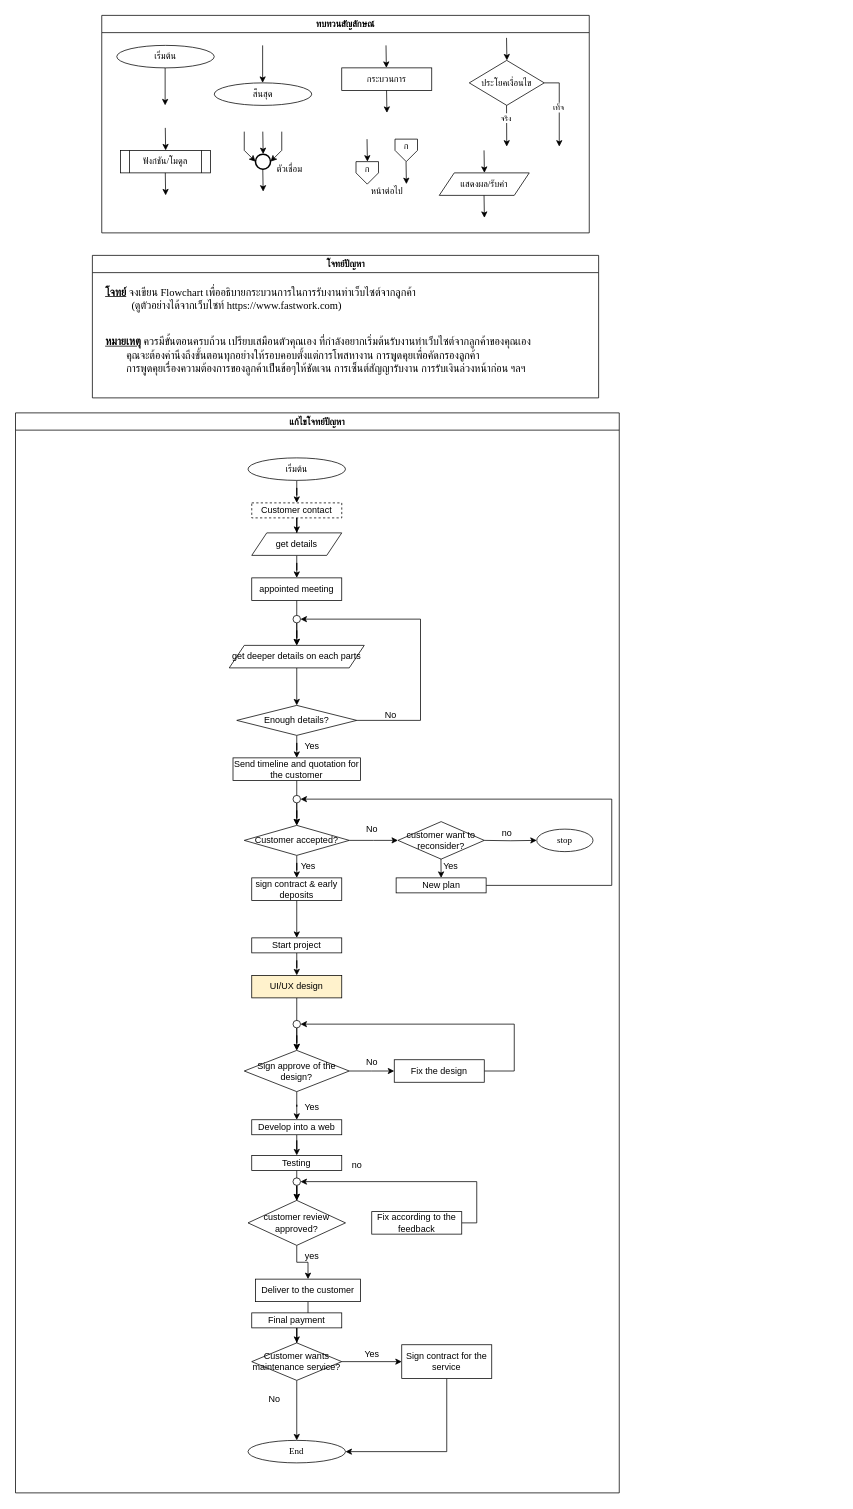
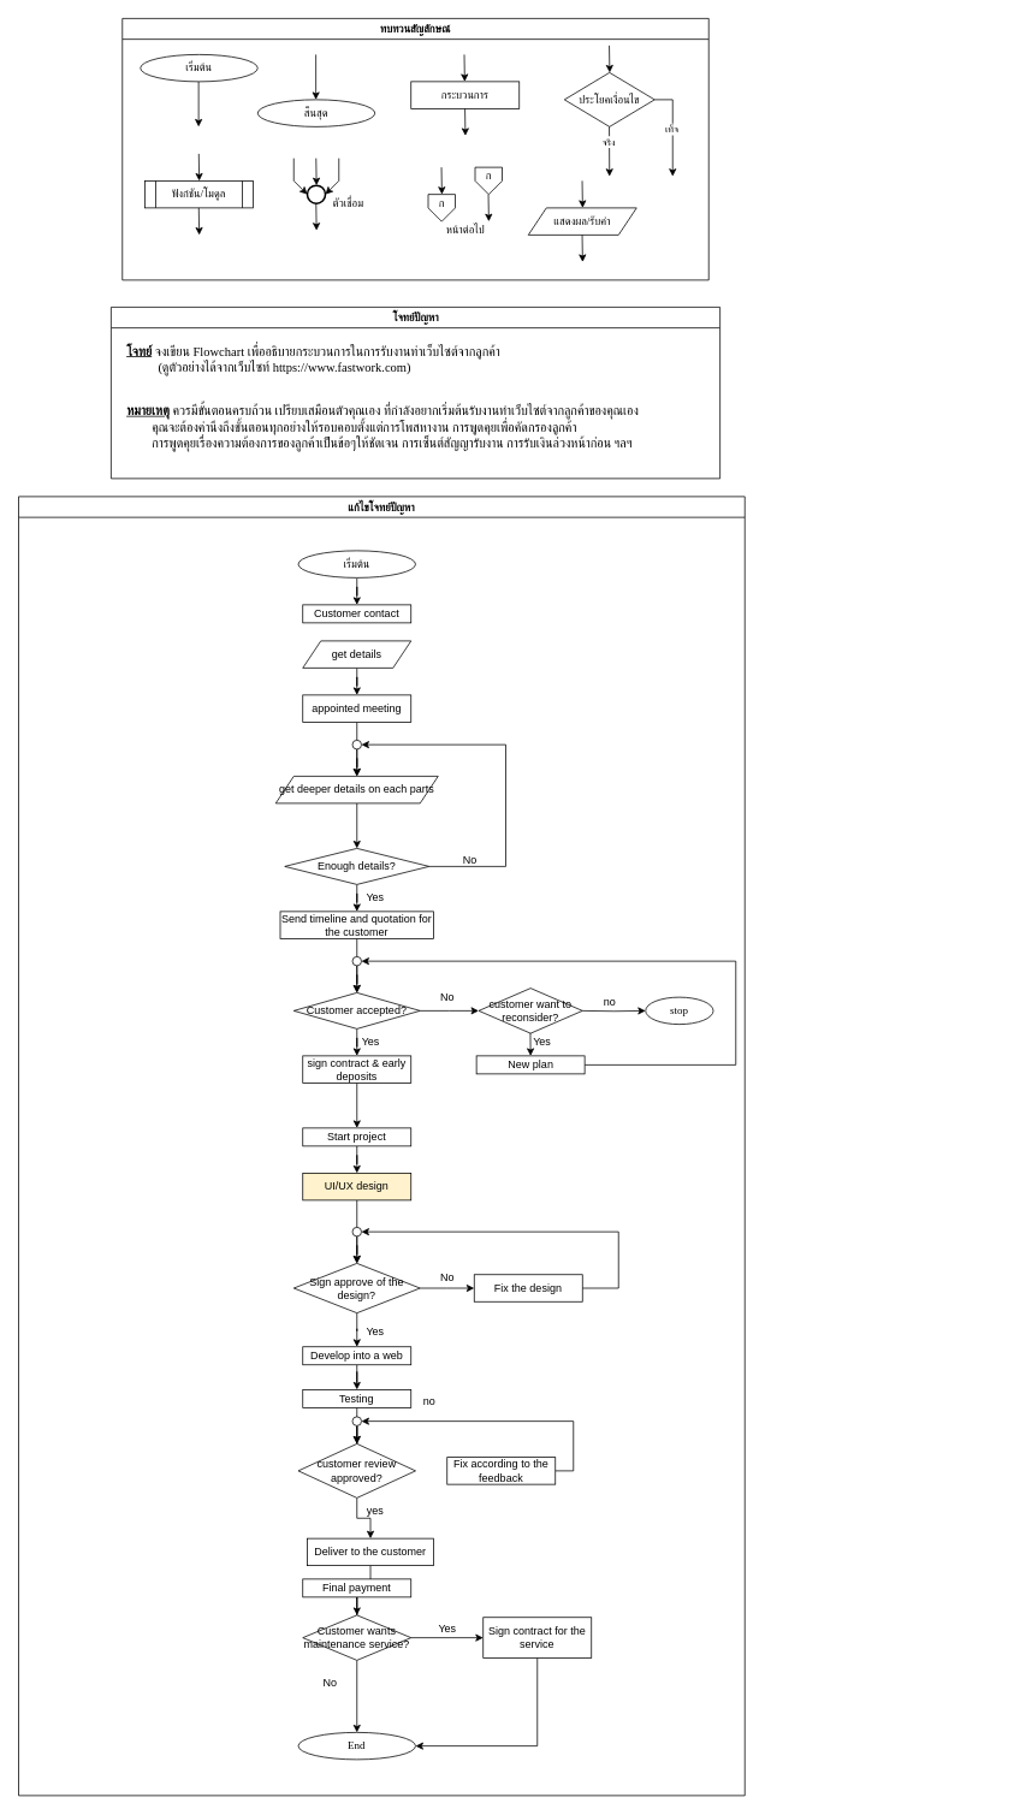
- <mxCell id="41" value="Customer contact" style="whiteSpace=wrap;html=1;dashed=1;" parent="36" vertex="1"><mxGeometry x="315" y="120" width="120" height="20" as="geometry" /></mxCell>
+ <mxCell id="41" value="Customer contact" style="whiteSpace=wrap;html=1;" parent="36" vertex="1"><mxGeometry x="315" y="120" width="120" height="20" as="geometry" /></mxCell>
- <mxCell id="40" style="edgeStyle=orthogonalEdgeStyle;rounded=0;orthogonalLoop=1;jettySize=auto;html=1;entryX=0.5;entryY=0;entryDx=0;entryDy=0;" edge="1" parent="36" source="41" target="43"><mxGeometry relative="1" as="geometry" /></mxCell>
